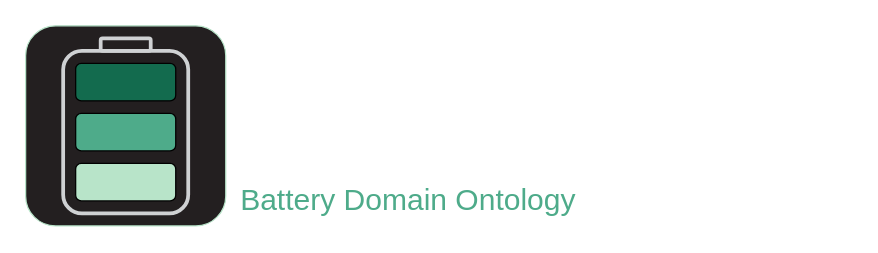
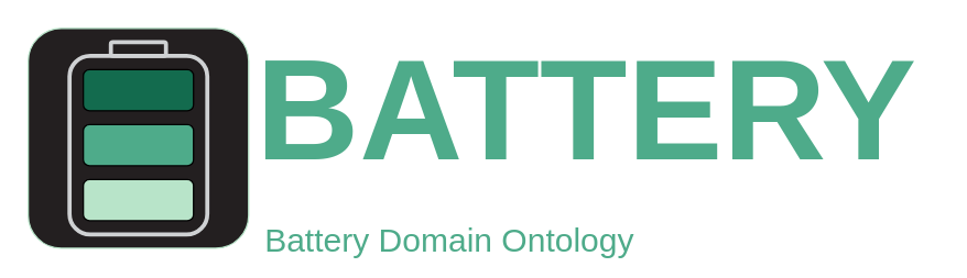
+ <mxCell id="2" value="&lt;font color=&quot;#4eab8a&quot; style=&quot;font-size: 104px;&quot;&gt;BATTERY&lt;/font&gt;" style="text;strokeColor=none;fillColor=none;html=1;fontSize=24;fontStyle=1;verticalAlign=middle;align=center;" parent="1" vertex="1"><mxGeometry x="180" y="20" width="490" height="120" as="geometry" /></mxCell>
- <mxCell id="3" value="&lt;span style=&quot;font-weight: normal;&quot;&gt;&lt;font color=&quot;#4eab8a&quot;&gt;Battery Domain Ontology&lt;/font&gt;&lt;/span&gt;" style="text;strokeColor=none;fillColor=none;html=1;fontSize=24;fontStyle=1;verticalAlign=middle;align=left;" parent="1" vertex="1"><mxGeometry x="190" y="140" width="490" height="40" as="geometry" /></mxCell>
+ <mxCell id="3" value="&lt;span style=&quot;font-weight: normal;&quot;&gt;&lt;font color=&quot;#4eab8a&quot;&gt;Battery Domain Ontology&lt;/font&gt;&lt;/span&gt;" style="text;strokeColor=none;fillColor=none;html=1;fontSize=24;fontStyle=1;verticalAlign=middle;align=left;" parent="1" vertex="1"><mxGeometry x="190" y="155" width="490" height="40" as="geometry" /></mxCell>
